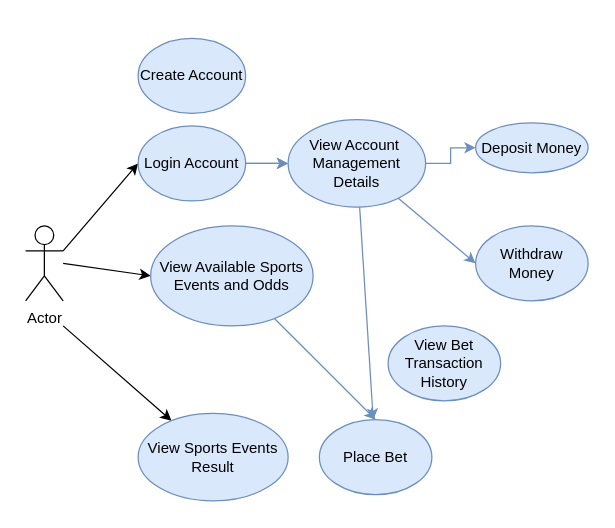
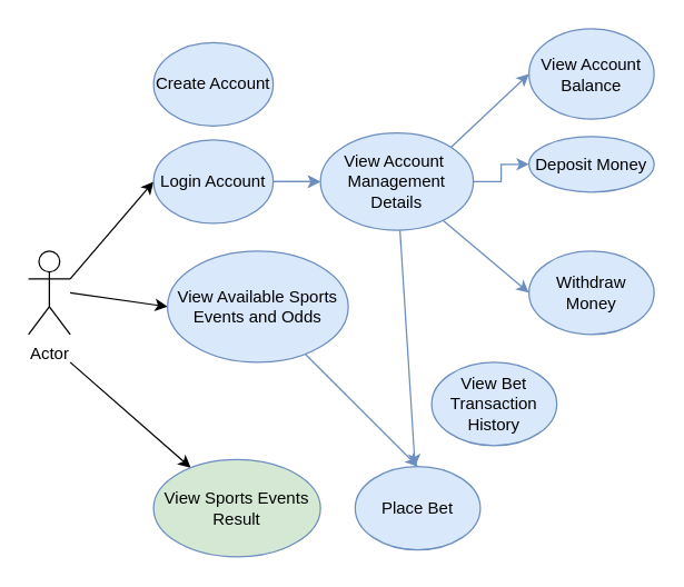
+ <mxCell id="16" value="View Account Balance" style="ellipse;whiteSpace=wrap;html=1;fillColor=#dae8fc;strokeColor=#6c8ebf;" parent="1" vertex="1"><mxGeometry x="380" y="20" width="90" height="65" as="geometry" /></mxCell>
+ <mxCell id="10" style="rounded=0;orthogonalLoop=1;jettySize=auto;html=1;exitX=1;exitY=0;exitDx=0;exitDy=0;entryX=0;entryY=0.5;entryDx=0;entryDy=0;fillColor=#dae8fc;strokeColor=#6c8ebf;" parent="1" source="12" target="16" edge="1"><mxGeometry relative="1" as="geometry" /></mxCell>
- <mxCell id="22" value="View Sports Events Result" style="ellipse;whiteSpace=wrap;html=1;fillColor=#dae8fc;strokeColor=#6c8ebf;" parent="1" vertex="1"><mxGeometry x="110" y="330" width="120" height="70" as="geometry" /></mxCell>
+ <mxCell id="22" value="View Sports Events Result" style="ellipse;whiteSpace=wrap;html=1;fillColor=#d5e8d4;strokeColor=#6c8ebf;" parent="1" vertex="1"><mxGeometry x="110" y="330" width="120" height="70" as="geometry" /></mxCell>
